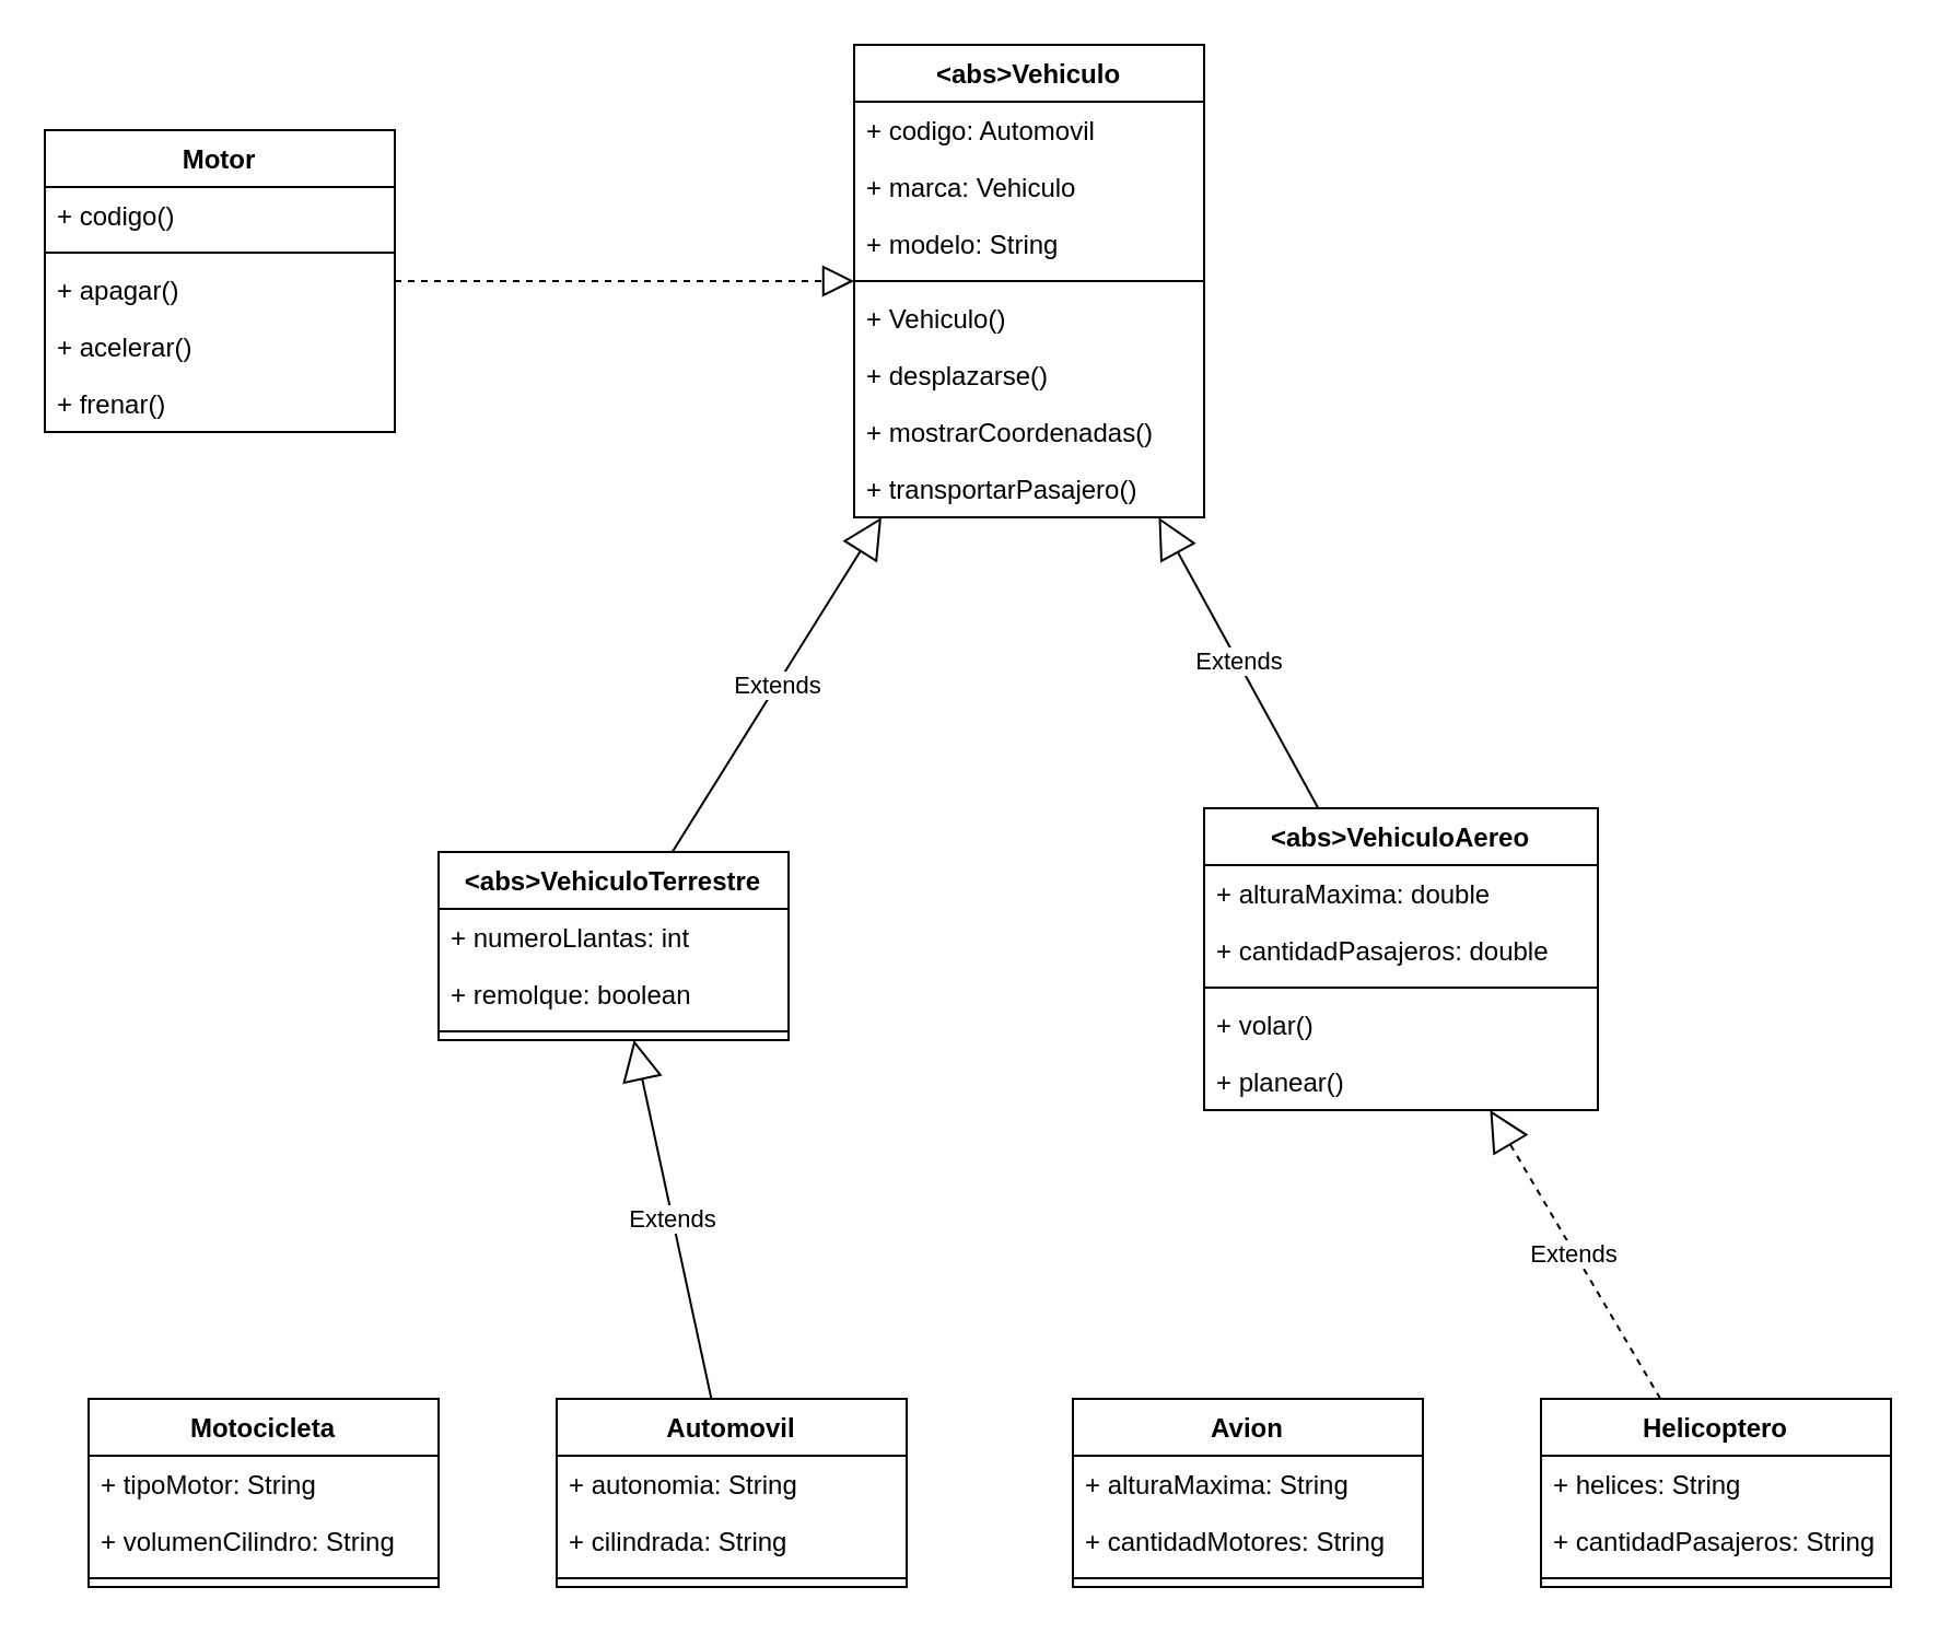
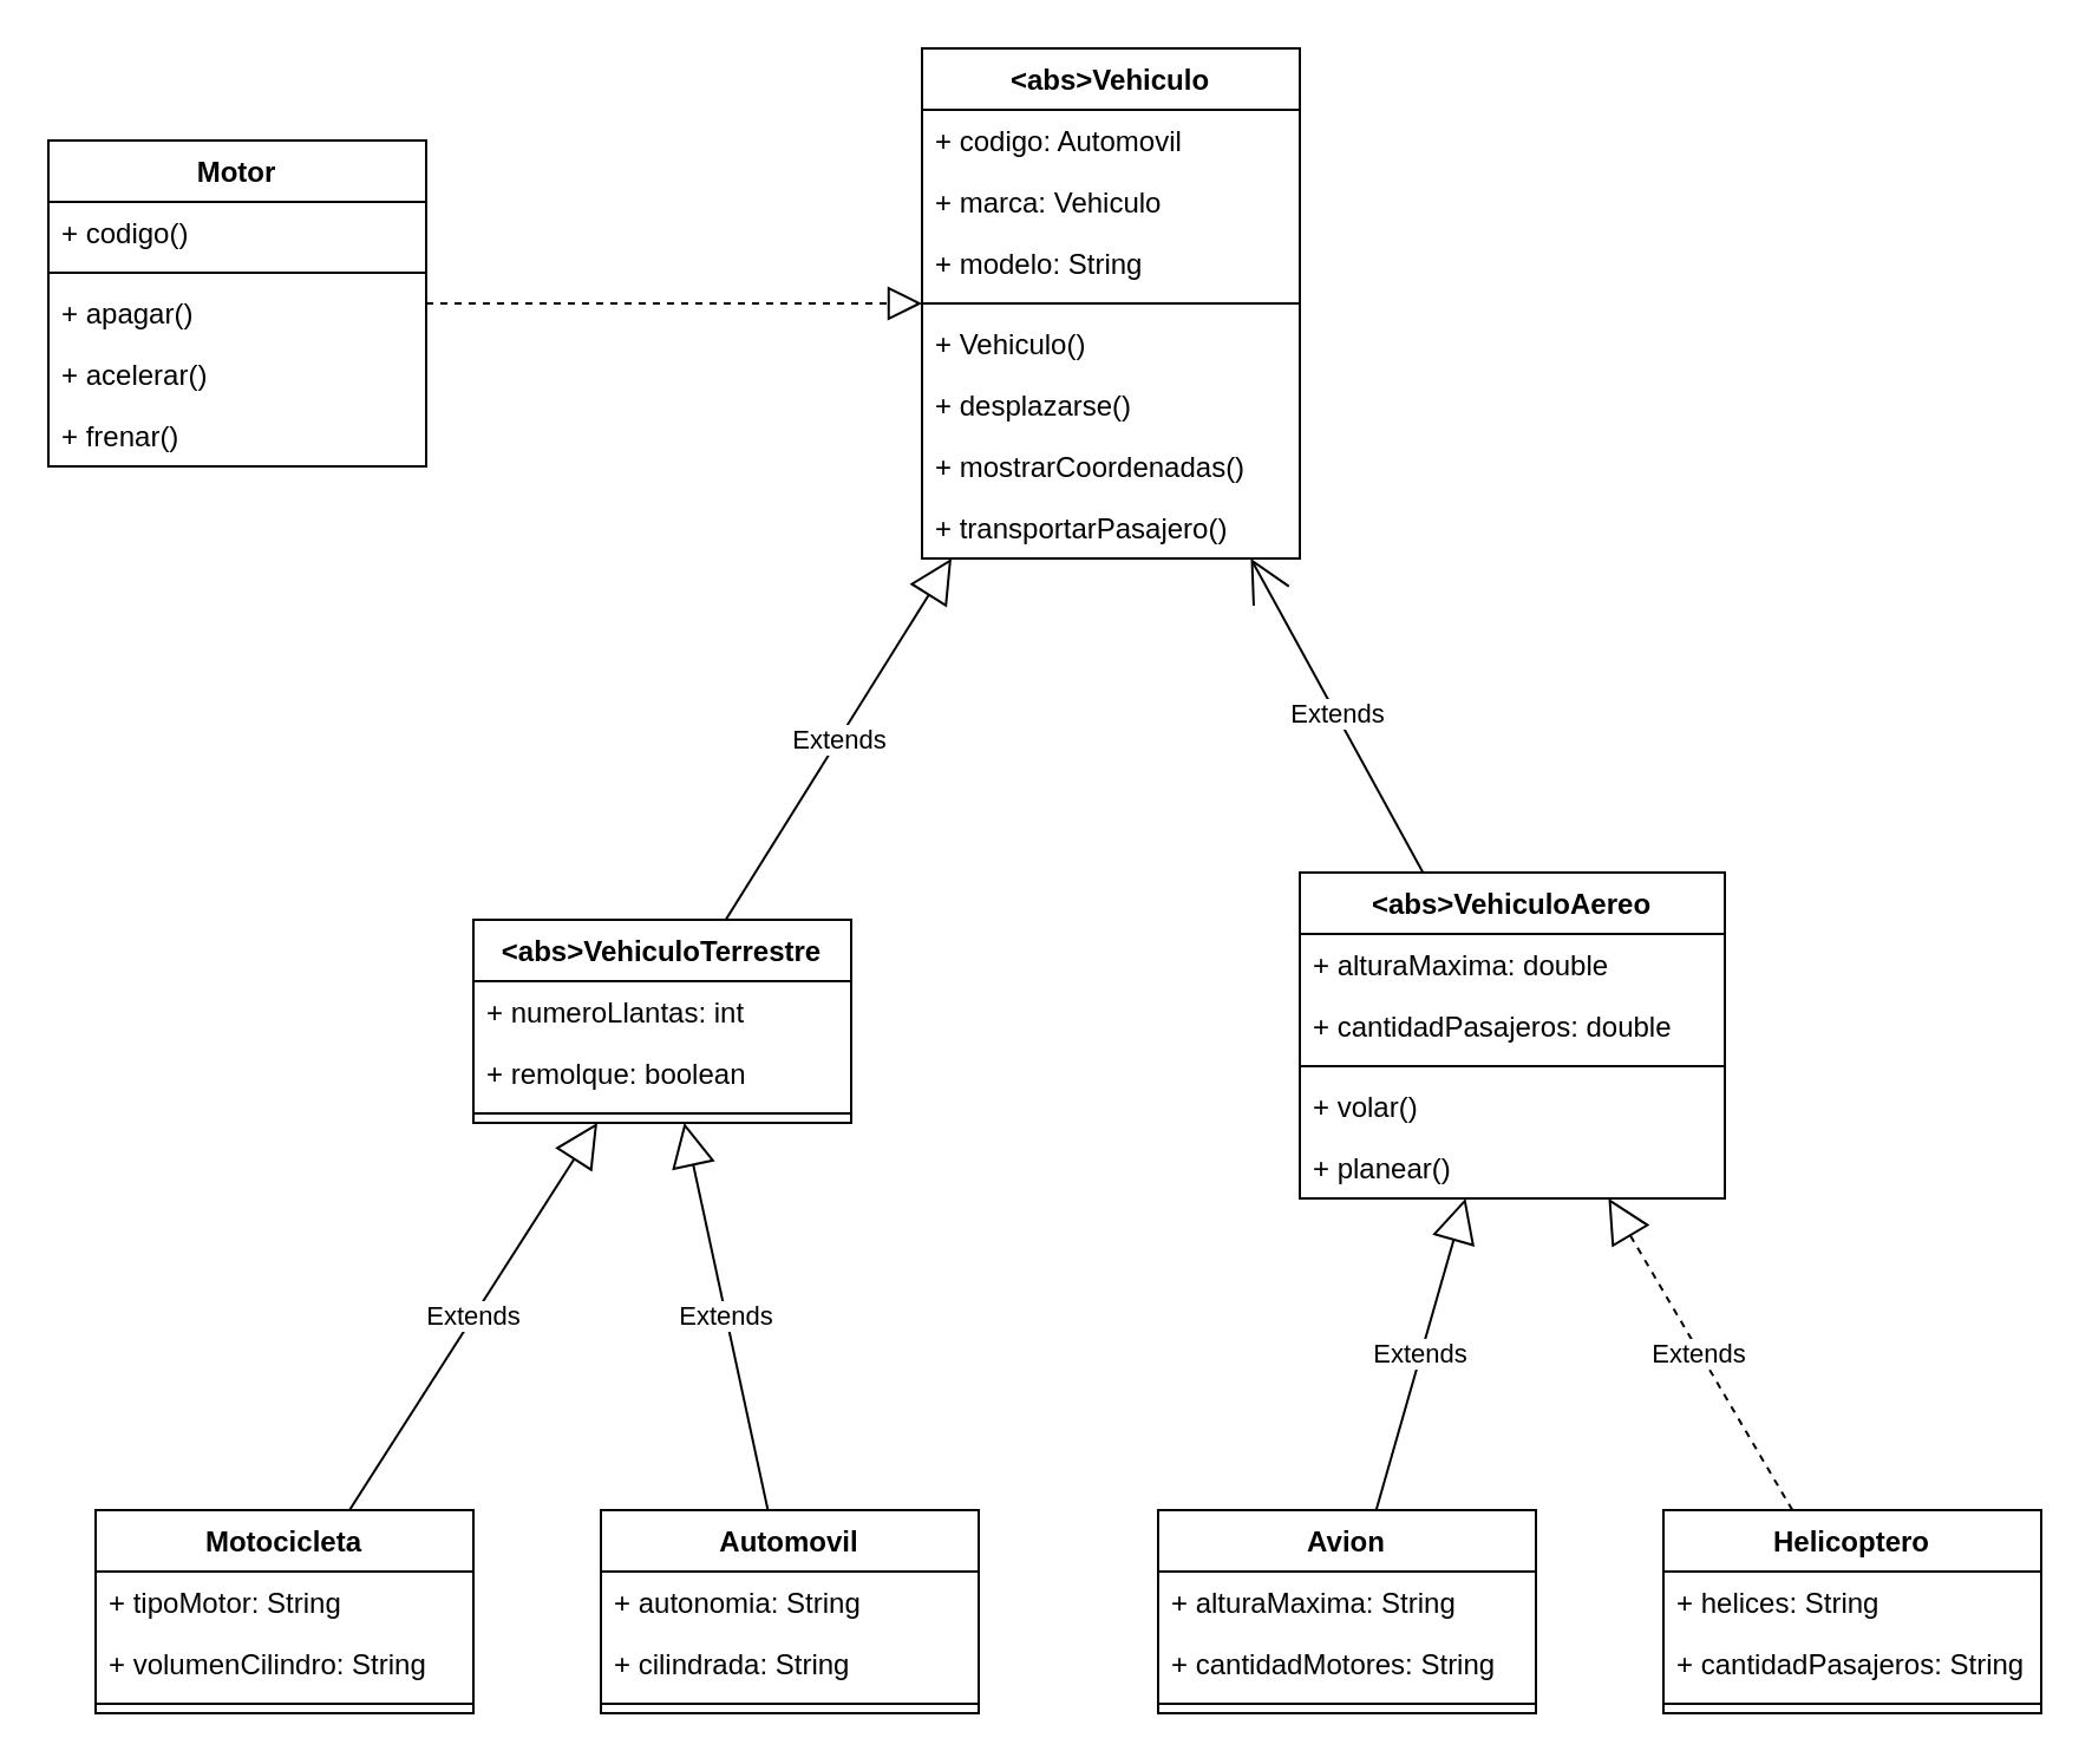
- <mxCell id="48" value="Extends" style="endArrow=block;endSize=16;endFill=0;html=1;rounded=0;" edge="1" parent="1" source="21" target="2"><mxGeometry width="160" relative="1" as="geometry"><mxPoint x="316" y="399" as="sourcePoint" /><mxPoint x="385" y="285" as="targetPoint" /></mxGeometry></mxCell>
+ <mxCell id="48" value="Extends" style="endArrow=open;endSize=16;endFill=0;html=1;rounded=0;" edge="1" parent="1" source="21" target="2"><mxGeometry width="160" relative="1" as="geometry"><mxPoint x="316" y="399" as="sourcePoint" /><mxPoint x="385" y="285" as="targetPoint" /></mxGeometry></mxCell>
+ <mxCell id="43" value="Extends" style="endArrow=block;endSize=16;endFill=0;html=1;rounded=0;" edge="1" parent="1" source="27" target="17"><mxGeometry width="160" relative="1" as="geometry"><mxPoint x="480" y="659" as="sourcePoint" /><mxPoint x="640" y="659" as="targetPoint" /></mxGeometry></mxCell>
+ <mxCell id="45" value="Extends" style="endArrow=block;endSize=16;endFill=0;html=1;rounded=0;" edge="1" parent="1" source="35" target="21"><mxGeometry width="160" relative="1" as="geometry"><mxPoint x="168" y="659" as="sourcePoint" /><mxPoint x="272" y="495" as="targetPoint" /></mxGeometry></mxCell>
